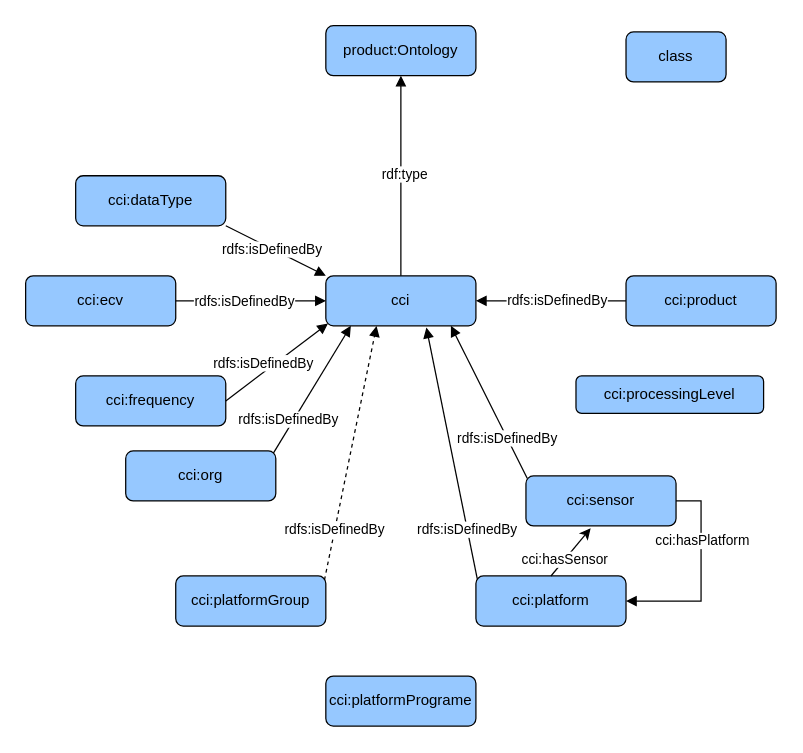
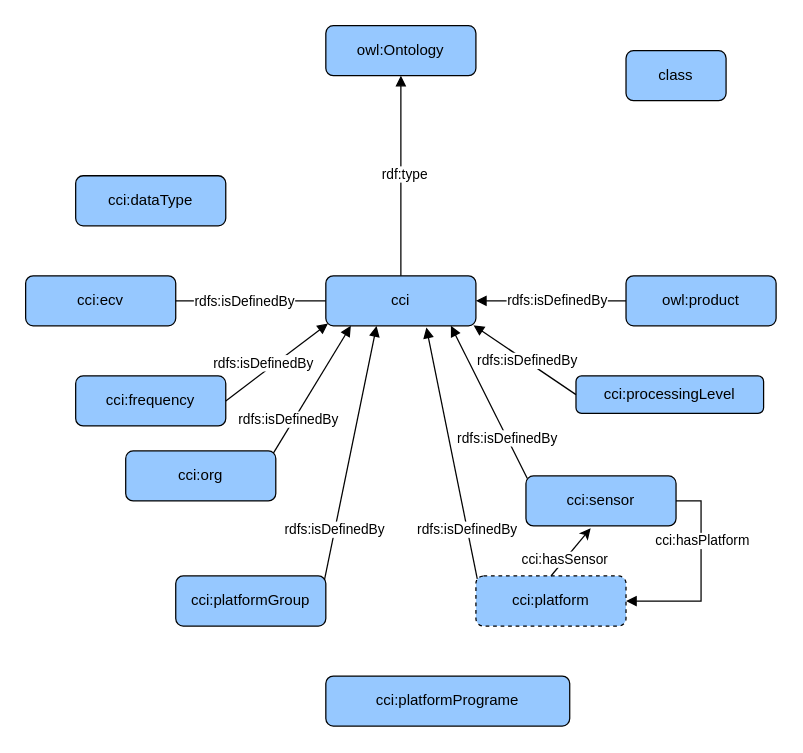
- <mxCell id="13" value="product:Ontology" style="rounded=1;whiteSpace=wrap;html=1;fillColor=light-dark(#96c8ff, #214c7b);" vertex="1" parent="1"><mxGeometry x="260" width="120" height="40" as="geometry" y="20" /></mxCell>
+ <mxCell id="13" value="owl:Ontology" style="rounded=1;whiteSpace=wrap;html=1;fillColor=light-dark(#96c8ff, #214c7b);" vertex="1" parent="1"><mxGeometry x="260" width="120" height="40" as="geometry" y="20" /></mxCell>
- <mxCell id="15" value="class" style="rounded=1;whiteSpace=wrap;html=1;fillColor=light-dark(#96c8ff, #214c7b);" vertex="1" parent="1"><mxGeometry x="500" y="25" width="80" height="40" as="geometry" /></mxCell>
+ <mxCell id="15" value="class" style="rounded=1;whiteSpace=wrap;html=1;fillColor=light-dark(#96c8ff, #214c7b);" vertex="1" parent="1"><mxGeometry x="500" y="40" width="80" height="40" as="geometry" /></mxCell>
- <mxCell id="20" value="" style="endArrow=block;html=1;rounded=0;endFill=1;exitX=1;exitY=1;exitDx=0;exitDy=0;entryX=0;entryY=0;entryDx=0;entryDy=0;" edge="1" parent="1" source="12" target="2"><mxGeometry width="50" height="50" relative="1" as="geometry"><mxPoint x="370" y="370" as="sourcePoint" /><mxPoint x="420" y="320" as="targetPoint" /></mxGeometry></mxCell>
- <mxCell id="21" value="rdfs:isDefinedBy" style="edgeLabel;html=1;align=center;verticalAlign=middle;resizable=0;points=[];" vertex="1" connectable="0" parent="20"><mxGeometry x="-0.207" relative="1" as="geometry"><mxPoint x="5" y="3" as="offset" /></mxGeometry></mxCell>
- <mxCell id="18" value="" style="endArrow=block;html=1;rounded=0;endFill=1;exitX=1;exitY=0.5;exitDx=0;exitDy=0;" edge="1" parent="1" source="11" target="2"><mxGeometry width="50" height="50" relative="1" as="geometry"><mxPoint x="200" y="310" as="sourcePoint" /><mxPoint x="240" y="240" as="targetPoint" /></mxGeometry></mxCell>
+ <mxCell id="18" value="" style="endArrow=none;html=1;rounded=0;endFill=1;exitX=1;exitY=0.5;exitDx=0;exitDy=0;" edge="1" parent="1" source="11" target="2"><mxGeometry width="50" height="50" relative="1" as="geometry"><mxPoint x="200" y="310" as="sourcePoint" /><mxPoint x="240" y="240" as="targetPoint" /></mxGeometry></mxCell>
- <mxCell id="3" value="cci:product" style="rounded=1;whiteSpace=wrap;html=1;fillColor=light-dark(#96c8ff, #214c7b);" vertex="1" parent="1"><mxGeometry x="500" y="220" width="120" height="40" as="geometry" /></mxCell>
+ <mxCell id="3" value="owl:product" style="rounded=1;whiteSpace=wrap;html=1;fillColor=light-dark(#96c8ff, #214c7b);" vertex="1" parent="1"><mxGeometry x="500" y="220" width="120" height="40" as="geometry" /></mxCell>
+ <mxCell id="30" value="" style="endArrow=block;html=1;rounded=0;endFill=1;entryX=0.984;entryY=0.989;entryDx=0;entryDy=0;exitX=0;exitY=0.5;exitDx=0;exitDy=0;entryPerimeter=0;" edge="1" parent="1" source="4" target="2"><mxGeometry width="50" height="50" relative="1" as="geometry"><mxPoint x="390" y="340" as="sourcePoint" /><mxPoint x="440" y="290" as="targetPoint" /></mxGeometry></mxCell>
+ <mxCell id="31" value="rdfs:isDefinedBy" style="edgeLabel;html=1;align=center;verticalAlign=middle;resizable=0;points=[];" vertex="1" connectable="0" parent="30"><mxGeometry x="-0.039" relative="1" as="geometry"><mxPoint y="-1" as="offset" /></mxGeometry></mxCell>
- <mxCell id="24" value="" style="endArrow=block;html=1;rounded=0;endFill=1;entryX=0.338;entryY=1.003;entryDx=0;entryDy=0;entryPerimeter=0;exitX=0.991;exitY=0.079;exitDx=0;exitDy=0;exitPerimeter=0;dashed=1;" edge="1" parent="1" source="8" target="2"><mxGeometry width="50" height="50" relative="1" as="geometry"><mxPoint x="220" y="380" as="sourcePoint" /><mxPoint x="270" y="330" as="targetPoint" /></mxGeometry></mxCell>
+ <mxCell id="24" value="" style="endArrow=block;html=1;rounded=0;endFill=1;entryX=0.338;entryY=1.003;entryDx=0;entryDy=0;entryPerimeter=0;exitX=0.991;exitY=0.079;exitDx=0;exitDy=0;exitPerimeter=0;" edge="1" parent="1" source="8" target="2"><mxGeometry width="50" height="50" relative="1" as="geometry"><mxPoint x="220" y="380" as="sourcePoint" /><mxPoint x="270" y="330" as="targetPoint" /></mxGeometry></mxCell>
- <mxCell id="6" value="cci:platform" style="rounded=1;whiteSpace=wrap;html=1;fillColor=light-dark(#96c8ff, #214c7b);" vertex="1" parent="1"><mxGeometry x="380" y="460" width="120" height="40" as="geometry" /></mxCell>
+ <mxCell id="6" value="cci:platform" style="rounded=1;whiteSpace=wrap;html=1;fillColor=light-dark(#96c8ff, #214c7b);dashed=1;" vertex="1" parent="1"><mxGeometry x="380" y="460" width="120" height="40" as="geometry" /></mxCell>
- <mxCell id="7" value="cci:platformPrograme" style="rounded=1;whiteSpace=wrap;html=1;fillColor=light-dark(#96c8ff, #214c7b);" vertex="1" parent="1"><mxGeometry x="260" y="540" width="120" height="40" as="geometry" /></mxCell>
+ <mxCell id="7" value="cci:platformPrograme" style="rounded=1;whiteSpace=wrap;html=1;fillColor=light-dark(#96c8ff, #214c7b);" vertex="1" parent="1"><mxGeometry x="260" y="540" width="195" height="40" as="geometry" /></mxCell>
